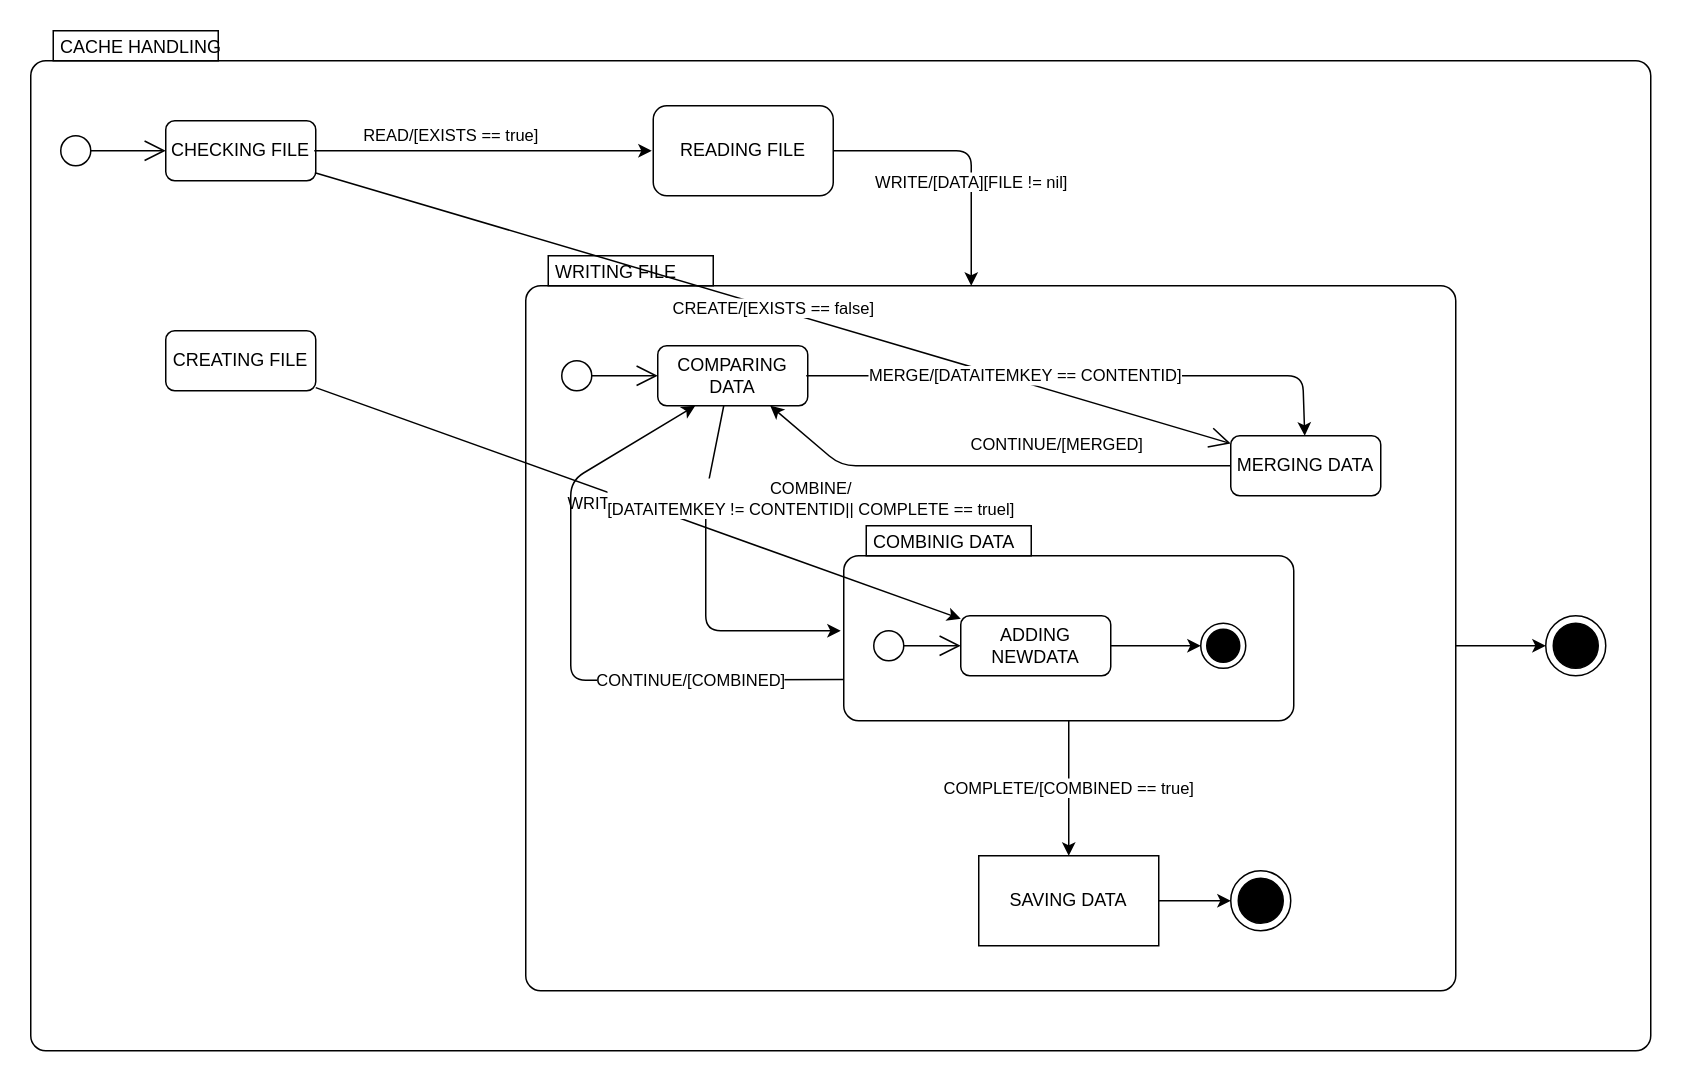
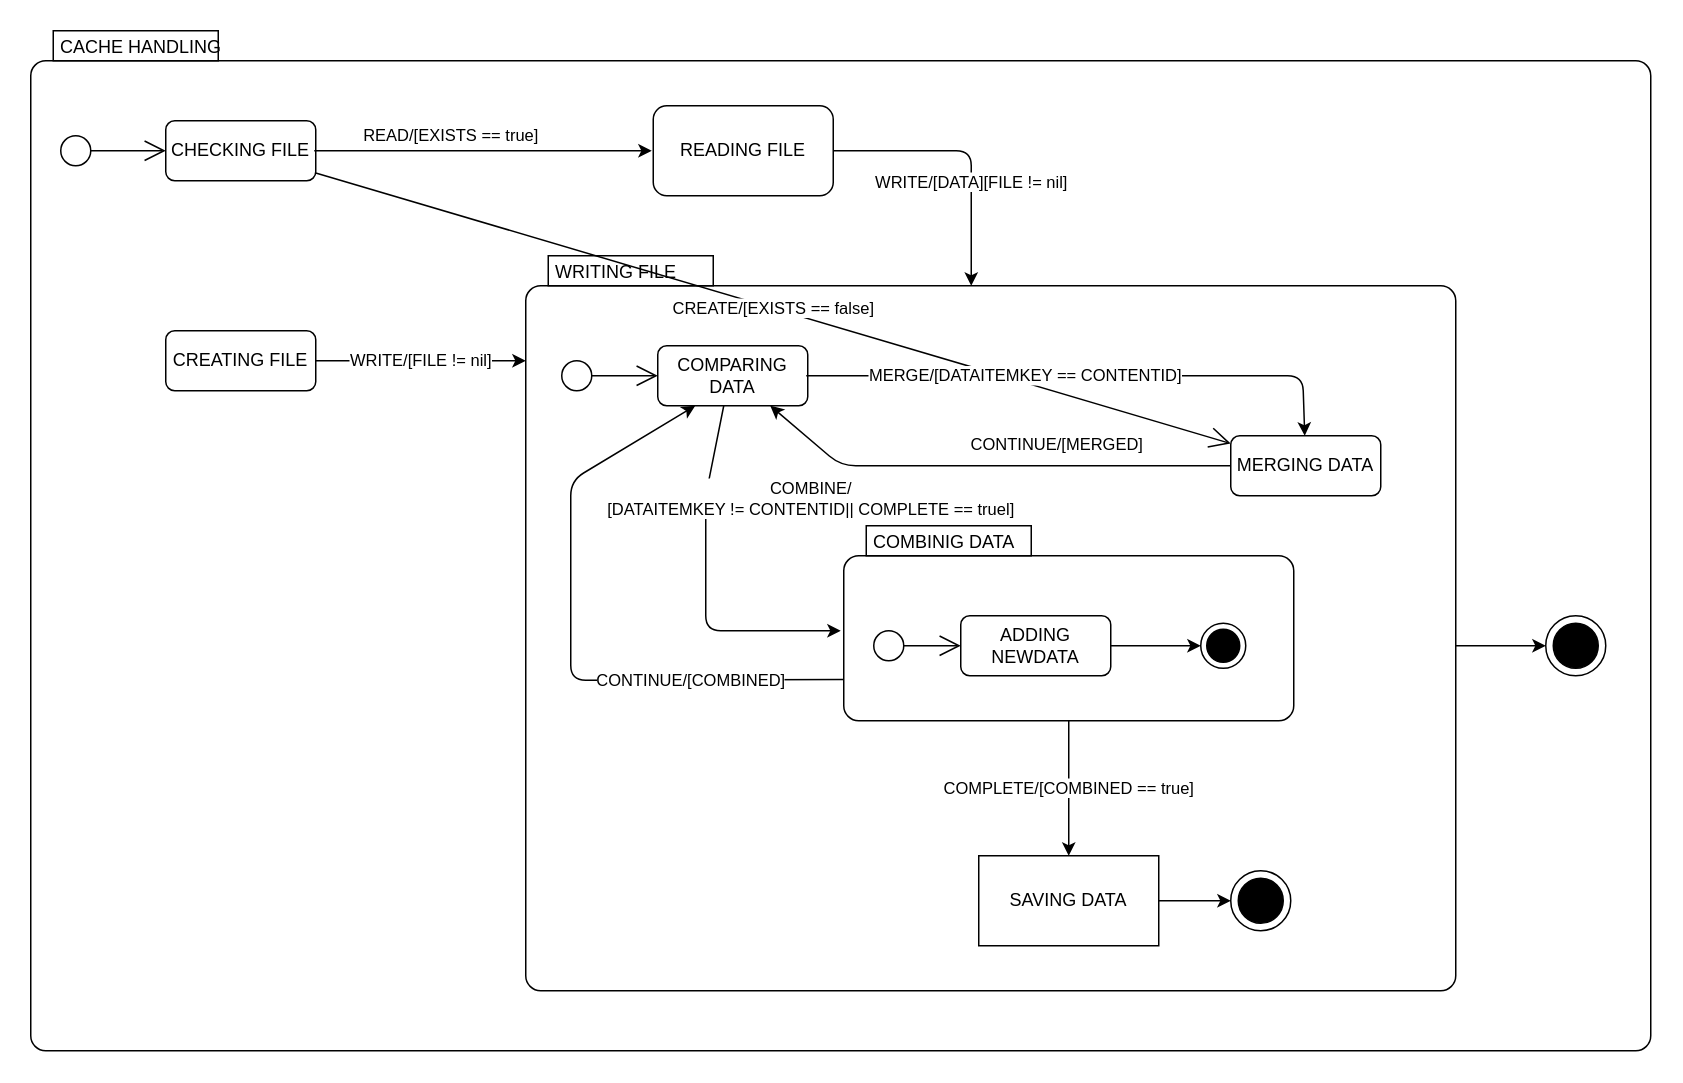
- <mxCell id="11" value="WRITE/[FILE != nil]" style="edgeStyle=none;html=1;" parent="2" source="5" target="29" edge="1"><mxGeometry relative="1" as="geometry"><mxPoint x="350" y="185" as="targetPoint" /></mxGeometry></mxCell>
+ <mxCell id="11" value="WRITE/[FILE != nil]" style="edgeStyle=none;html=1;entryX=0;entryY=0;entryDx=0;entryDy=70;entryPerimeter=0;" parent="2" source="5" target="13" edge="1"><mxGeometry relative="1" as="geometry"><mxPoint x="350" y="185" as="targetPoint" /></mxGeometry></mxCell>
